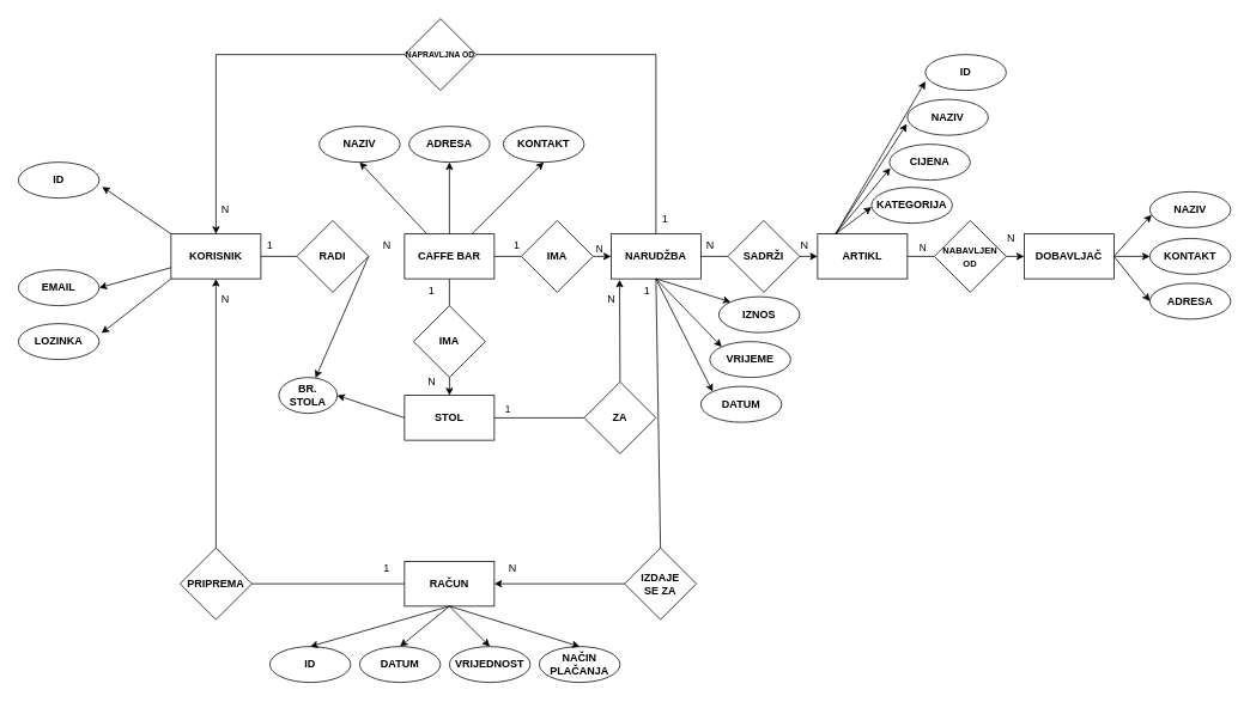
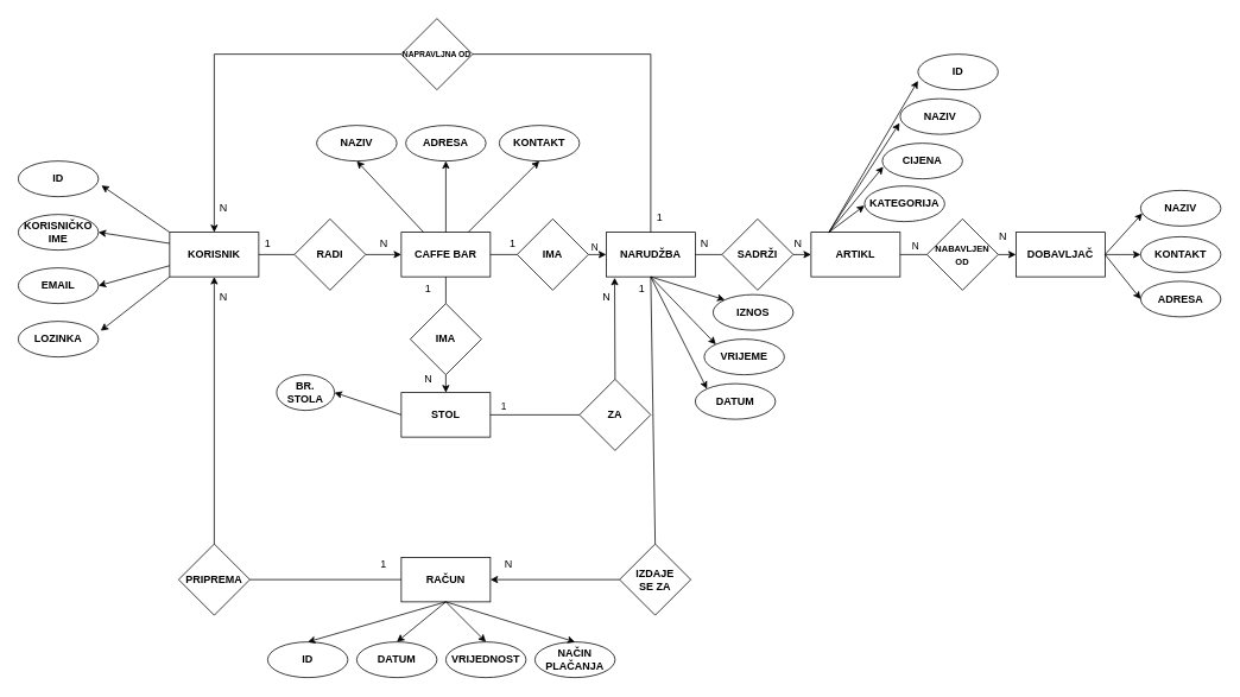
+ <mxCell id="10" value="&lt;b&gt;KORISNIČKO IME&lt;/b&gt;" style="ellipse;whiteSpace=wrap;html=1;" vertex="1" parent="1"><mxGeometry x="20" y="240" width="90" height="40" as="geometry" /></mxCell>
+ <mxCell id="15" value="" style="endArrow=classic;html=1;rounded=0;exitX=0;exitY=0.25;exitDx=0;exitDy=0;entryX=1;entryY=0.5;entryDx=0;entryDy=0;" edge="1" parent="1" source="2" target="10"><mxGeometry width="50" height="50" relative="1" as="geometry"><mxPoint x="410" y="300" as="sourcePoint" /><mxPoint x="460" y="250" as="targetPoint" /></mxGeometry></mxCell>
- <mxCell id="20" value="" style="endArrow=classic;html=1;rounded=0;exitX=1;exitY=0.5;exitDx=0;exitDy=0;" edge="1" parent="1" source="18" target="31"><mxGeometry width="50" height="50" relative="1" as="geometry"><mxPoint x="410" y="300" as="sourcePoint" /><mxPoint x="460" y="250" as="targetPoint" /></mxGeometry></mxCell>
+ <mxCell id="20" value="" style="endArrow=classic;html=1;rounded=0;exitX=1;exitY=0.5;exitDx=0;exitDy=0;entryX=0;entryY=0.5;entryDx=0;entryDy=0;" edge="1" parent="1" source="18" target="3"><mxGeometry width="50" height="50" relative="1" as="geometry"><mxPoint x="410" y="300" as="sourcePoint" /><mxPoint x="460" y="250" as="targetPoint" /></mxGeometry></mxCell>
